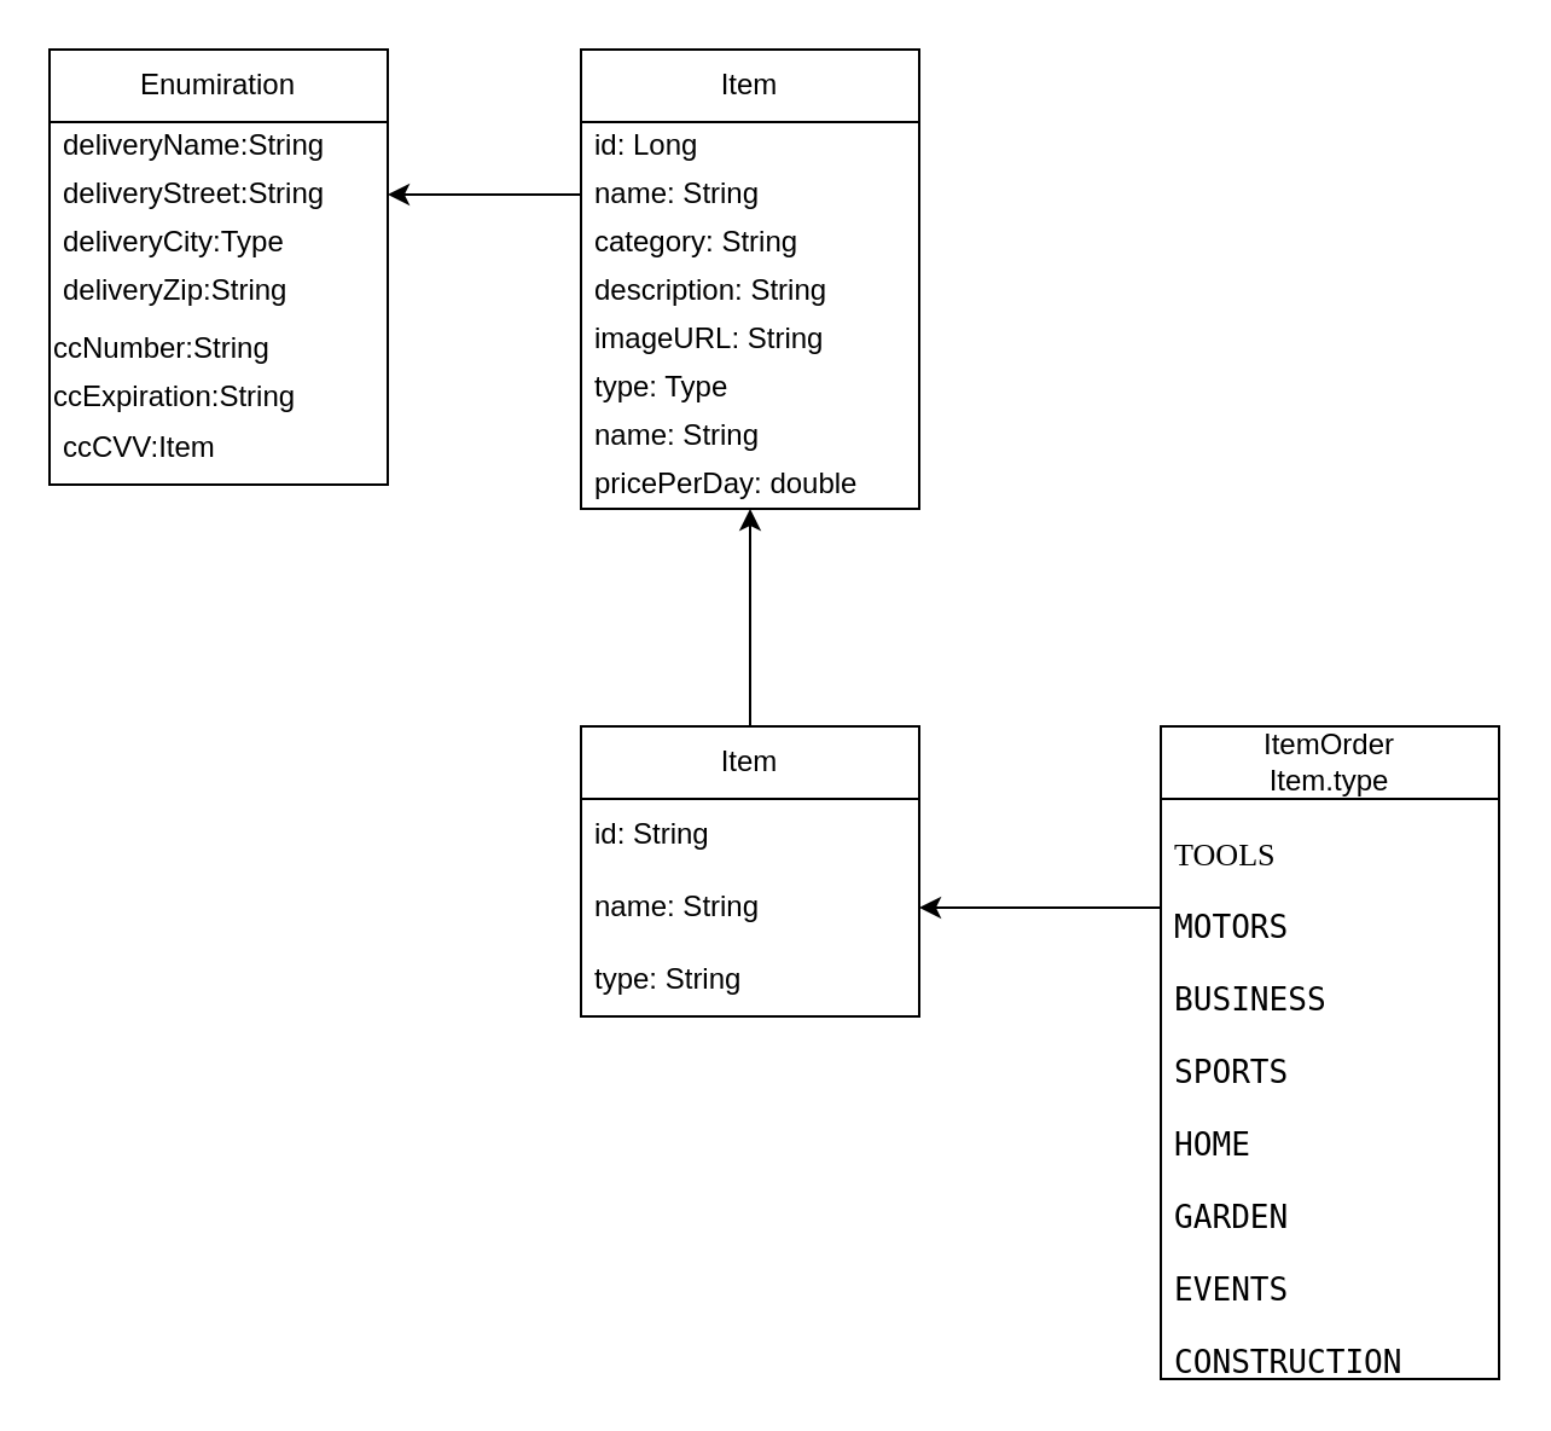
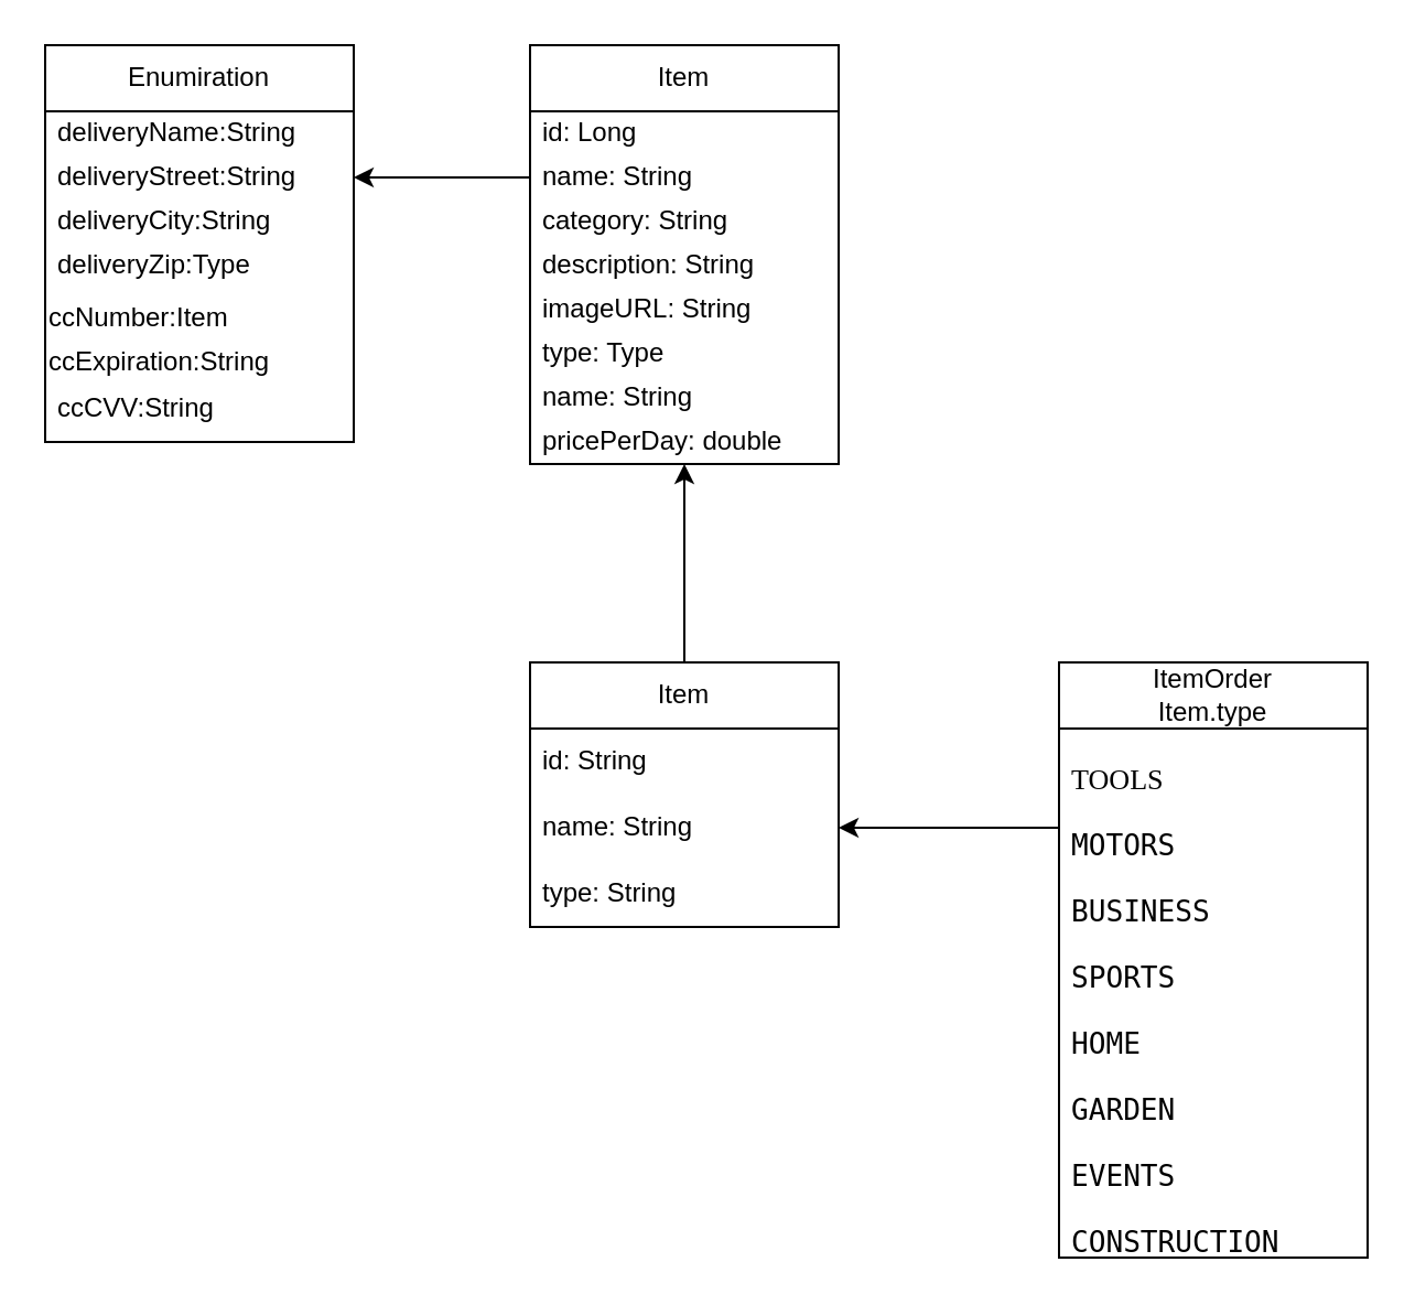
- <mxCell id="21" value="deliveryCity:Type" style="text;strokeColor=none;fillColor=none;align=left;verticalAlign=middle;spacingLeft=4;spacingRight=4;overflow=hidden;points=[[0,0.5],[1,0.5]];portConstraint=eastwest;rotatable=0;whiteSpace=wrap;html=1;" vertex="1" parent="18"><mxGeometry y="70" width="140" height="20" as="geometry" /></mxCell>
+ <mxCell id="21" value="deliveryCity:String" style="text;strokeColor=none;fillColor=none;align=left;verticalAlign=middle;spacingLeft=4;spacingRight=4;overflow=hidden;points=[[0,0.5],[1,0.5]];portConstraint=eastwest;rotatable=0;whiteSpace=wrap;html=1;" vertex="1" parent="18"><mxGeometry y="70" width="140" height="20" as="geometry" /></mxCell>
- <mxCell id="22" value="deliveryZip:String" style="text;strokeColor=none;fillColor=none;align=left;verticalAlign=middle;spacingLeft=4;spacingRight=4;overflow=hidden;points=[[0,0.5],[1,0.5]];portConstraint=eastwest;rotatable=0;whiteSpace=wrap;html=1;" vertex="1" parent="18"><mxGeometry y="90" width="140" height="20" as="geometry" /></mxCell>
+ <mxCell id="22" value="deliveryZip:Type" style="text;strokeColor=none;fillColor=none;align=left;verticalAlign=middle;spacingLeft=4;spacingRight=4;overflow=hidden;points=[[0,0.5],[1,0.5]];portConstraint=eastwest;rotatable=0;whiteSpace=wrap;html=1;" vertex="1" parent="18"><mxGeometry y="90" width="140" height="20" as="geometry" /></mxCell>
- <mxCell id="23" value="ccNumber:String" style="text;whiteSpace=wrap;html=1;" vertex="1" parent="18"><mxGeometry y="110" width="140" height="20" as="geometry" /></mxCell>
+ <mxCell id="23" value="ccNumber:Item" style="text;whiteSpace=wrap;html=1;" vertex="1" parent="18"><mxGeometry y="110" width="140" height="20" as="geometry" /></mxCell>
- <mxCell id="25" value="ccCVV:Item" style="text;strokeColor=none;fillColor=none;align=left;verticalAlign=middle;spacingLeft=4;spacingRight=4;overflow=hidden;points=[[0,0.5],[1,0.5]];portConstraint=eastwest;rotatable=0;whiteSpace=wrap;html=1;" vertex="1" parent="18"><mxGeometry y="150" width="140" height="30" as="geometry" /></mxCell>
+ <mxCell id="25" value="ccCVV:String" style="text;strokeColor=none;fillColor=none;align=left;verticalAlign=middle;spacingLeft=4;spacingRight=4;overflow=hidden;points=[[0,0.5],[1,0.5]];portConstraint=eastwest;rotatable=0;whiteSpace=wrap;html=1;" vertex="1" parent="18"><mxGeometry y="150" width="140" height="30" as="geometry" /></mxCell>
